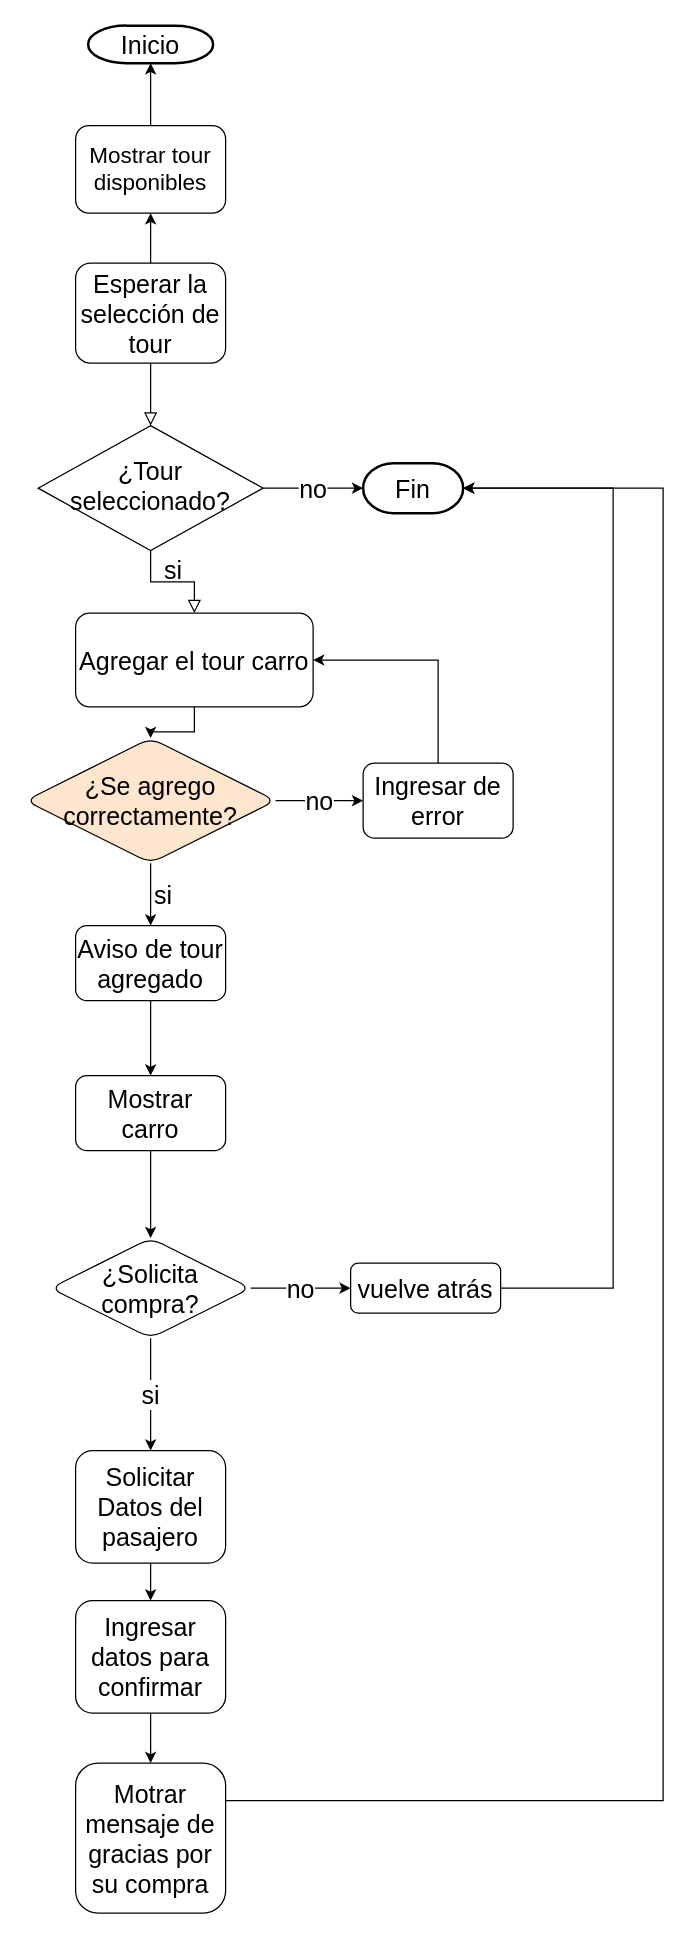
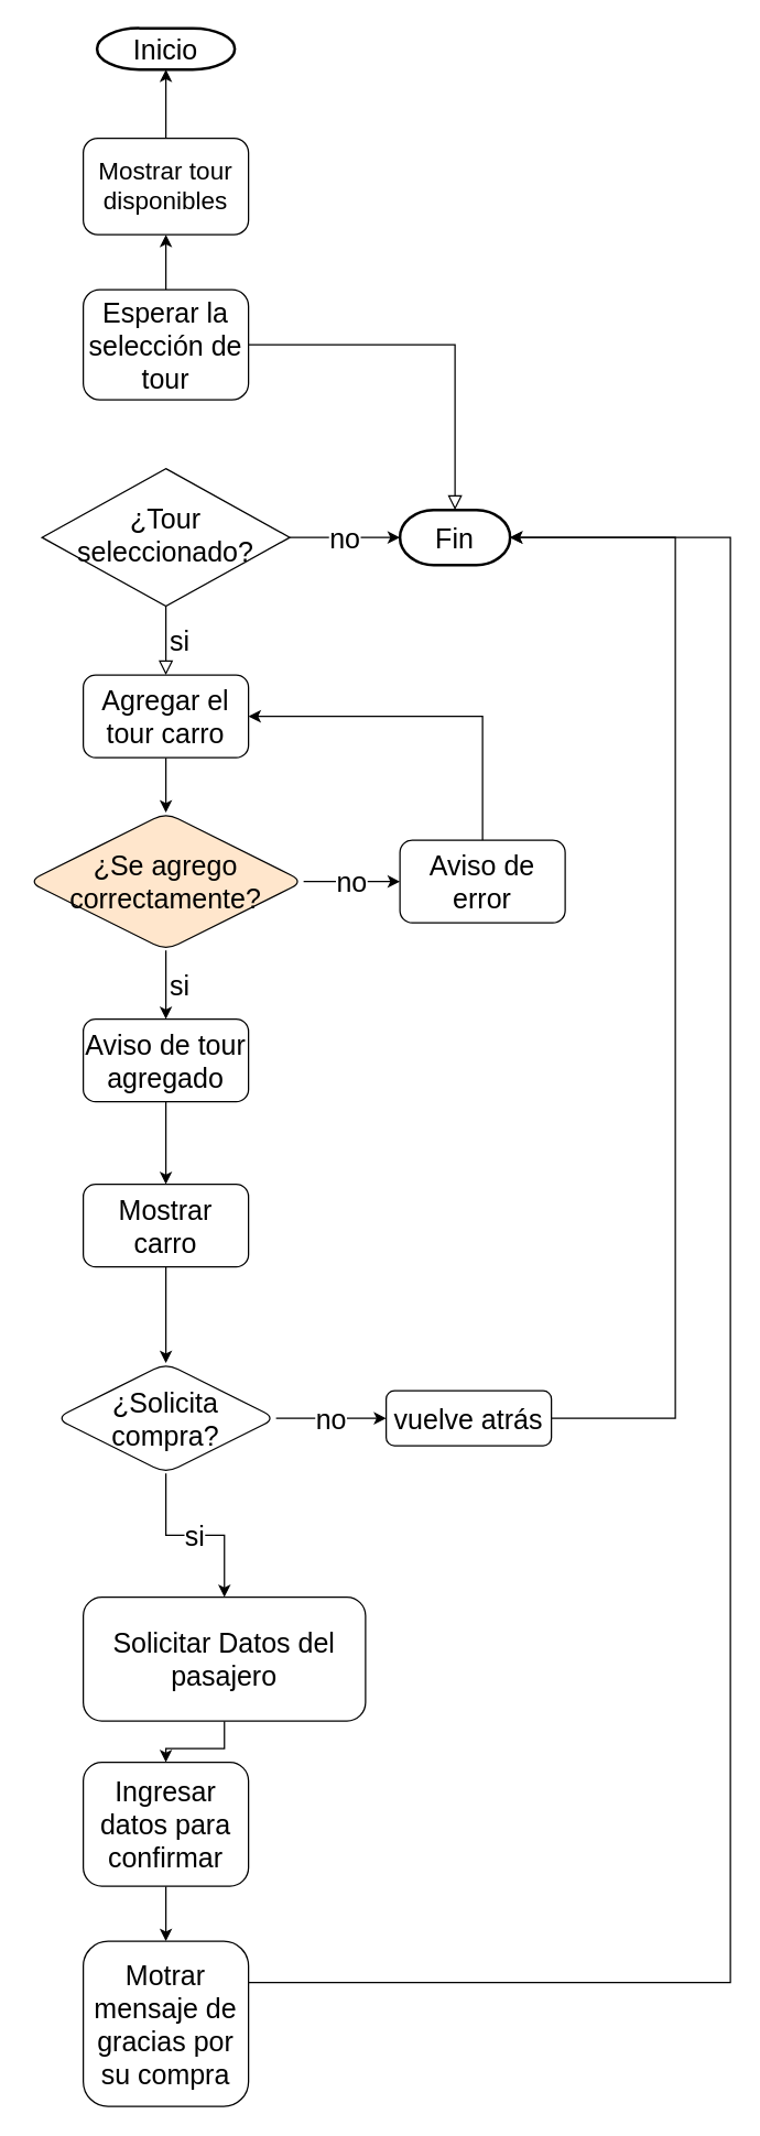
- <mxCell id="2" value="" style="rounded=0;html=1;jettySize=auto;orthogonalLoop=1;fontSize=20;endArrow=block;endFill=0;endSize=8;strokeWidth=1;shadow=0;labelBackgroundColor=none;edgeStyle=orthogonalEdgeStyle;" parent="1" source="4" target="7" edge="1"><mxGeometry relative="1" as="geometry" /></mxCell>
+ <mxCell id="2" value="" style="rounded=0;html=1;jettySize=auto;orthogonalLoop=1;fontSize=20;endArrow=block;endFill=0;endSize=8;strokeWidth=1;shadow=0;labelBackgroundColor=none;edgeStyle=orthogonalEdgeStyle;" parent="1" source="4" target="21" edge="1"><mxGeometry relative="1" as="geometry" /></mxCell>
- <mxCell id="9" value="Agregar el tour carro" style="rounded=1;whiteSpace=wrap;html=1;fontSize=20;glass=0;strokeWidth=1;shadow=0;" parent="1" vertex="1"><mxGeometry x="60" y="490" width="190" height="75" as="geometry" /></mxCell>
+ <mxCell id="9" value="Agregar el tour carro" style="rounded=1;whiteSpace=wrap;html=1;fontSize=20;glass=0;strokeWidth=1;shadow=0;" parent="1" vertex="1"><mxGeometry x="60" y="490" width="120" height="60" as="geometry" /></mxCell>
- <mxCell id="19" value="Ingresar de error" style="whiteSpace=wrap;html=1;rounded=1;glass=0;strokeWidth=1;shadow=0;fontSize=20;" parent="1" vertex="1"><mxGeometry x="290" y="610" width="120" height="60" as="geometry" /></mxCell>
+ <mxCell id="19" value="Aviso de error" style="whiteSpace=wrap;html=1;rounded=1;glass=0;strokeWidth=1;shadow=0;fontSize=20;" parent="1" vertex="1"><mxGeometry x="290" y="610" width="120" height="60" as="geometry" /></mxCell>
- <mxCell id="26" value="Solicitar Datos del pasajero" style="rounded=1;whiteSpace=wrap;html=1;glass=0;strokeWidth=1;shadow=0;fontSize=20;" parent="1" vertex="1"><mxGeometry x="60" y="1160" width="120" height="90" as="geometry" /></mxCell>
+ <mxCell id="26" value="Solicitar Datos del pasajero" style="rounded=1;whiteSpace=wrap;html=1;glass=0;strokeWidth=1;shadow=0;fontSize=20;" parent="1" vertex="1"><mxGeometry x="60" y="1160" width="205" height="90" as="geometry" /></mxCell>
